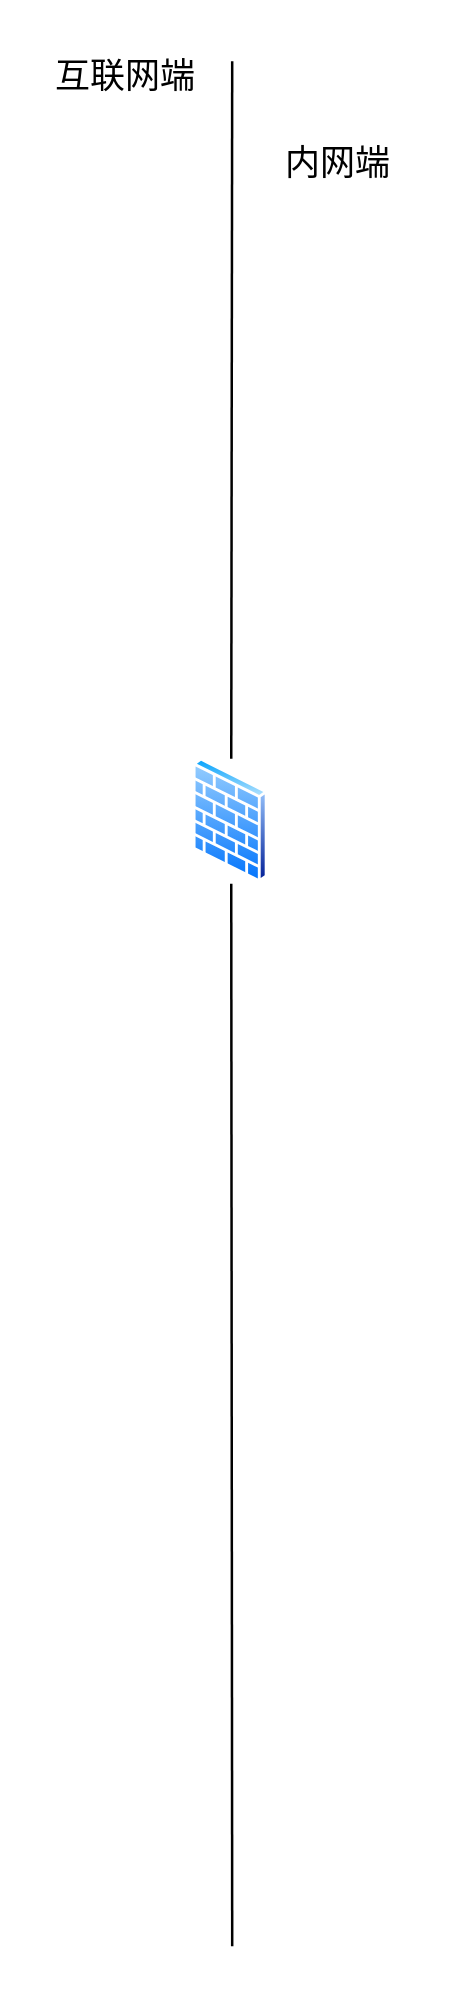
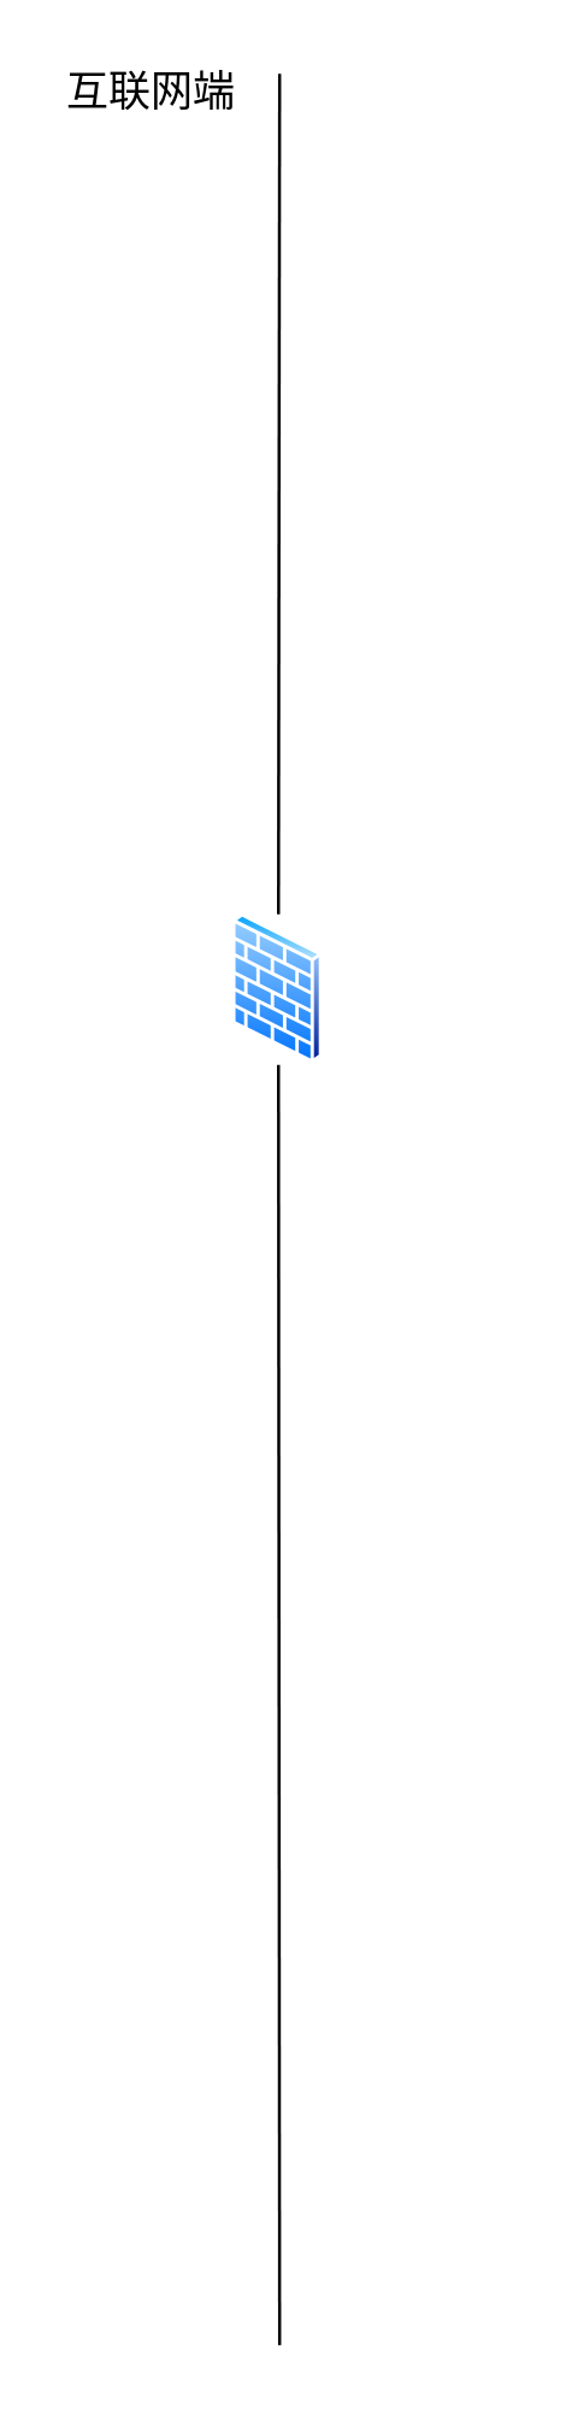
- <mxCell id="6" value="内网端" style="text;html=1;strokeColor=none;fillColor=none;align=center;verticalAlign=middle;whiteSpace=wrap;rounded=0;dashed=1;dashPattern=1 1;fontSize=14;" vertex="1" parent="1"><mxGeometry x="105.25" y="55" width="60" height="20" as="geometry" /></mxCell>
